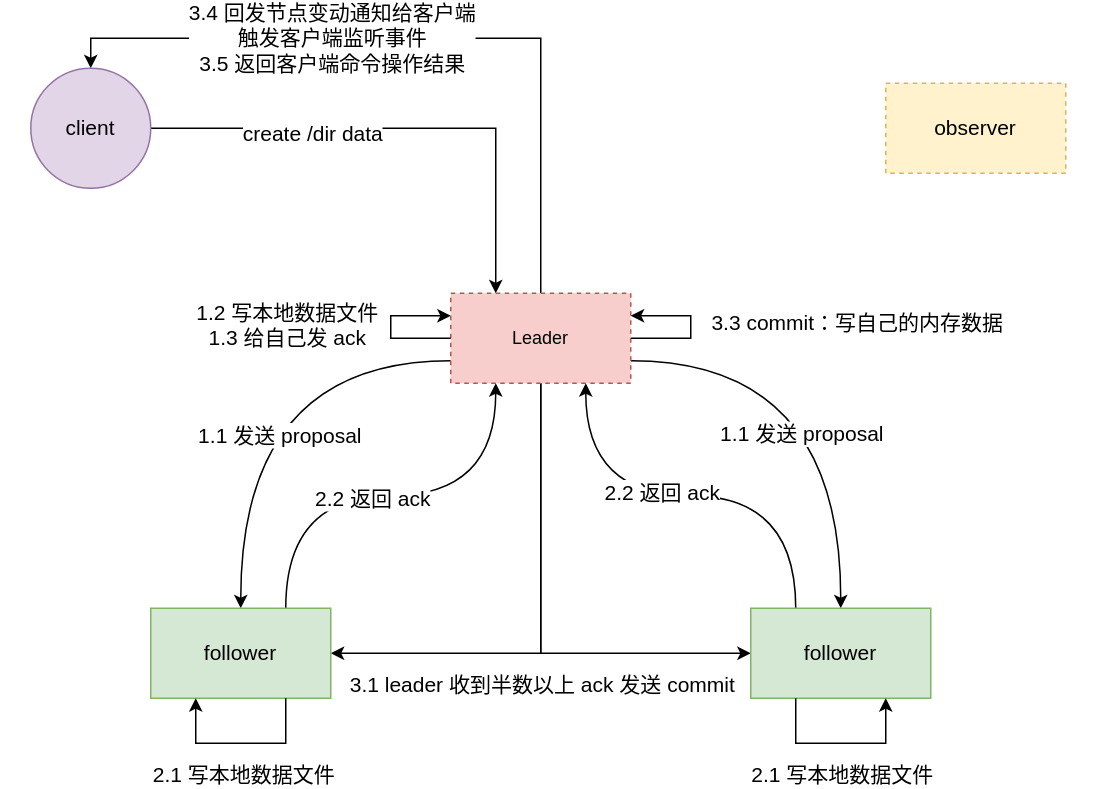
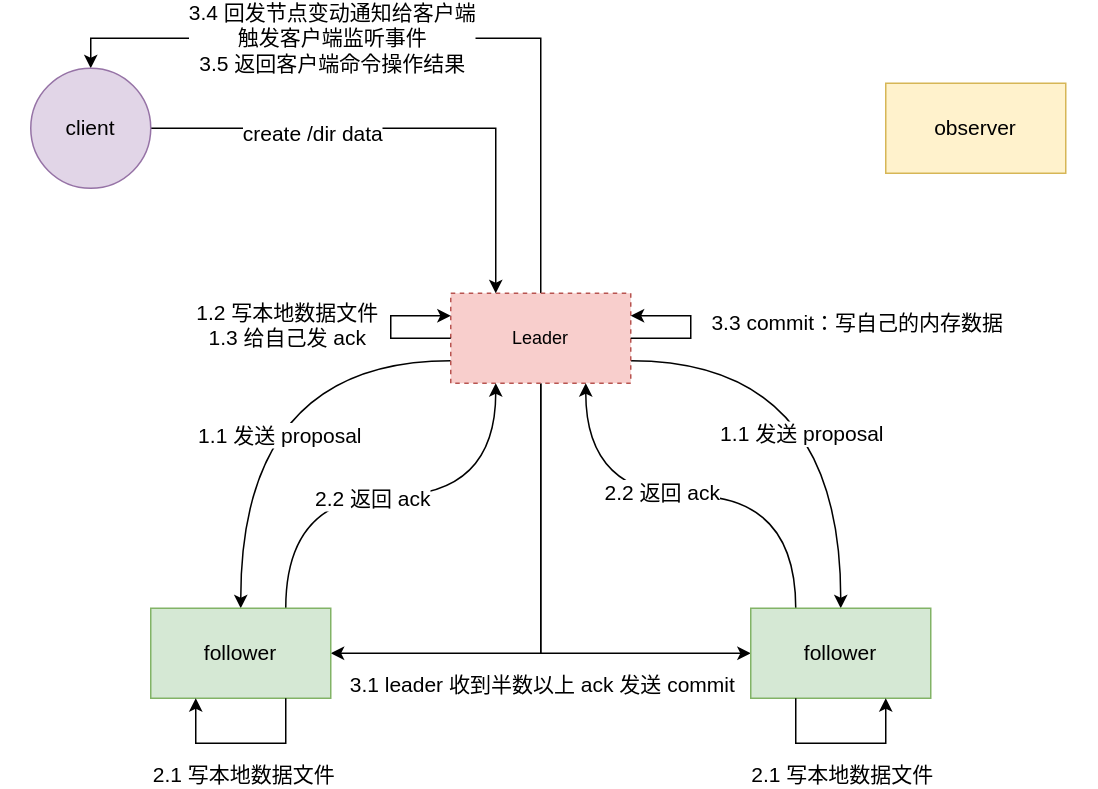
- <mxCell id="26" value="observer" style="rounded=0;whiteSpace=wrap;html=1;fontFamily=Helvetica;fontSize=14;strokeColor=#d6b656;fillColor=#fff2cc;dashed=1;" vertex="1" parent="1"><mxGeometry x="590" y="30" width="120" height="60" as="geometry" /></mxCell>
+ <mxCell id="26" value="observer" style="rounded=0;whiteSpace=wrap;html=1;fontFamily=Helvetica;fontSize=14;strokeColor=#d6b656;fillColor=#fff2cc;" vertex="1" parent="1"><mxGeometry x="590" y="30" width="120" height="60" as="geometry" /></mxCell>
